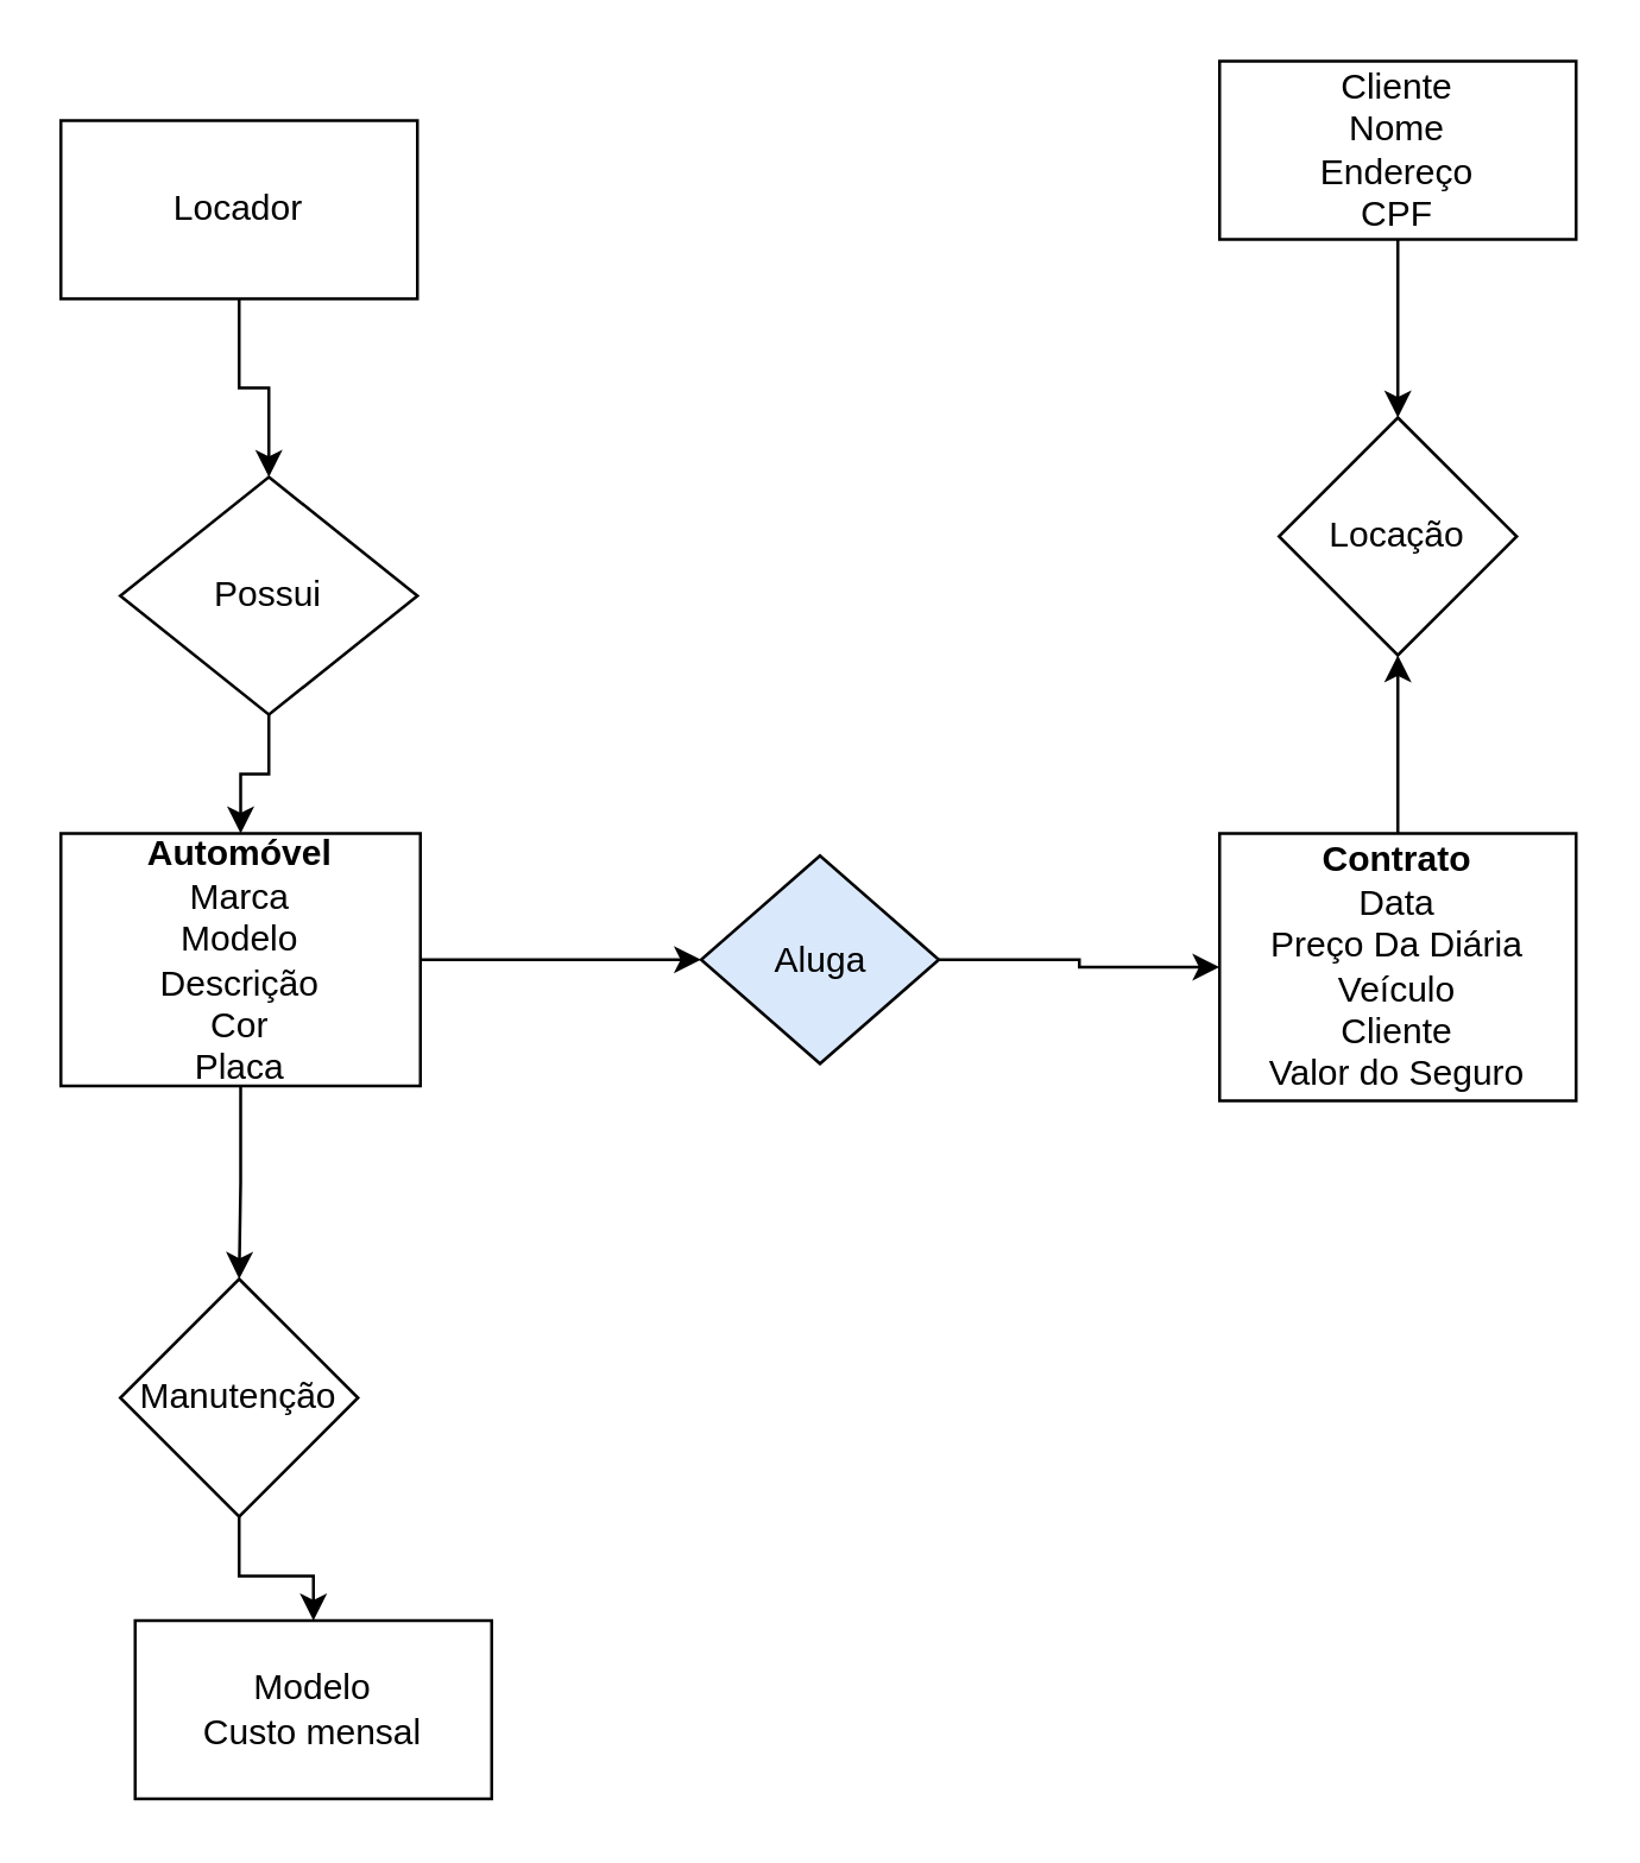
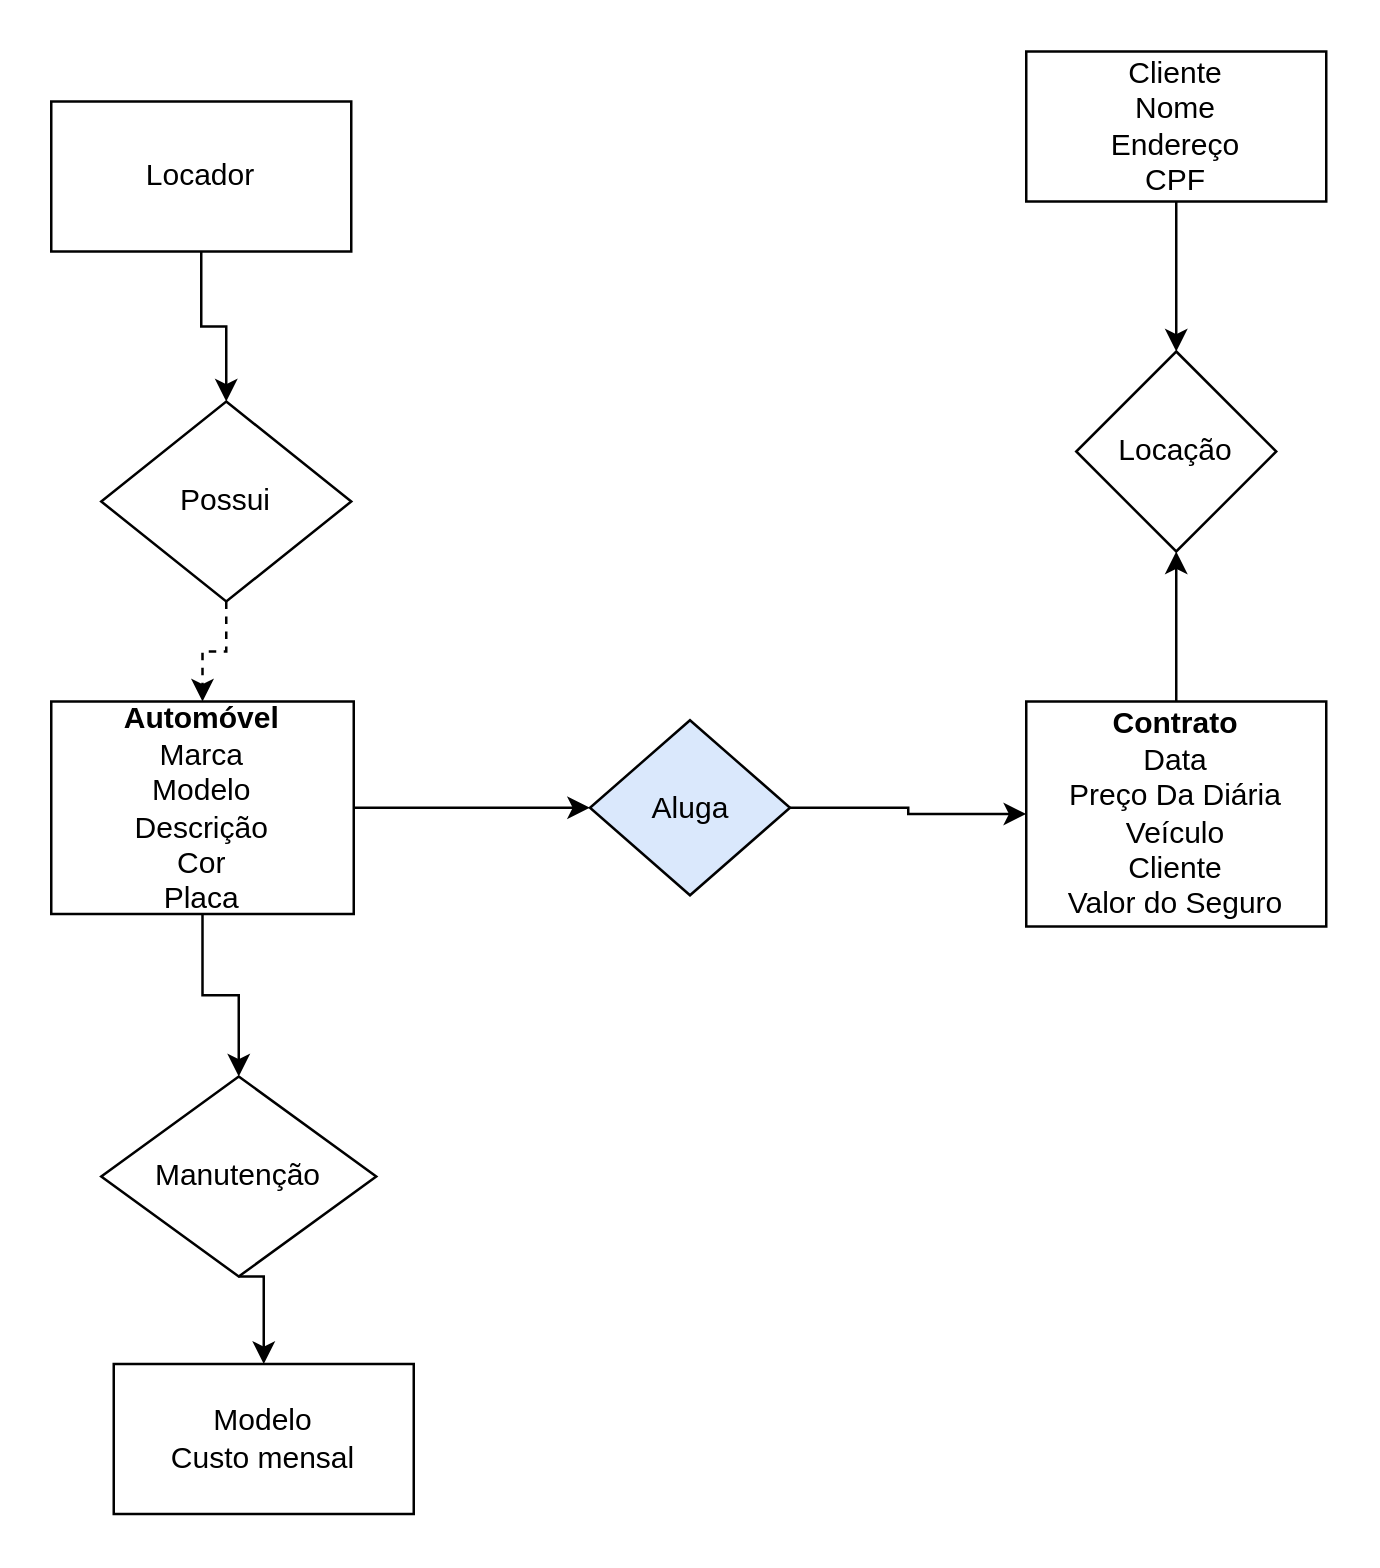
- <mxCell id="4" style="edgeStyle=orthogonalEdgeStyle;rounded=0;orthogonalLoop=1;jettySize=auto;html=1;entryX=0.5;entryY=0;entryDx=0;entryDy=0;" edge="1" parent="1" source="5" target="8"><mxGeometry relative="1" as="geometry" /></mxCell>
+ <mxCell id="4" style="edgeStyle=orthogonalEdgeStyle;rounded=0;orthogonalLoop=1;jettySize=auto;html=1;entryX=0.5;entryY=0;entryDx=0;entryDy=0;dashed=1;" edge="1" parent="1" source="5" target="8"><mxGeometry relative="1" as="geometry" /></mxCell>
- <mxCell id="17" value="Manutenção" style="rhombus;whiteSpace=wrap;html=1;" vertex="1" parent="1"><mxGeometry x="40" y="430" width="80" height="80" as="geometry" /></mxCell>
+ <mxCell id="17" value="Manutenção" style="rhombus;whiteSpace=wrap;html=1;" vertex="1" parent="1"><mxGeometry x="40" y="430" width="110" height="80" as="geometry" /></mxCell>
